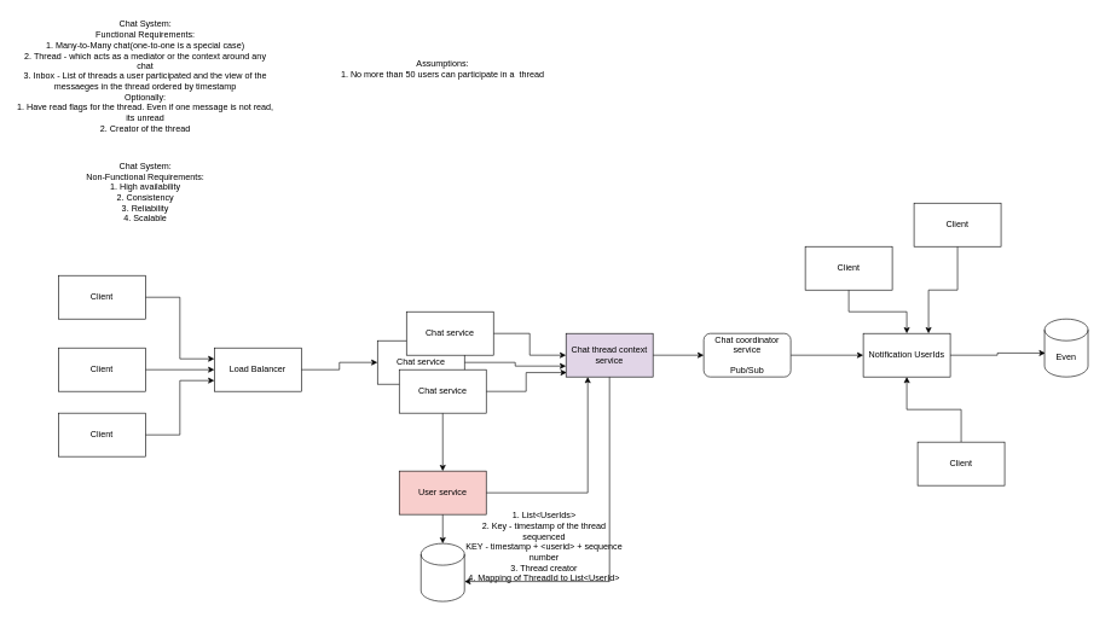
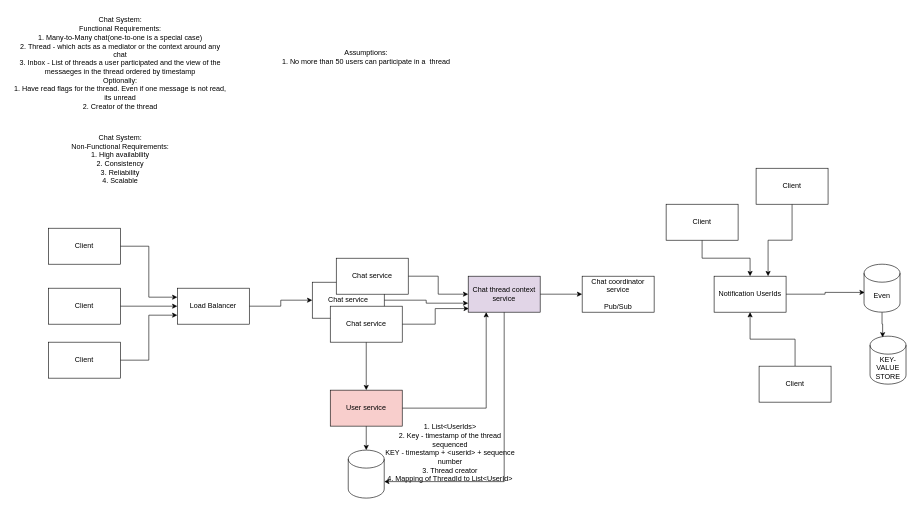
- <mxCell id="29" value="Chat coordinator service&lt;br&gt;&lt;br&gt;Pub/Sub" style="whiteSpace=wrap;html=1;rounded=1;" vertex="1" parent="1"><mxGeometry x="970" y="460" width="120" height="60" as="geometry" /></mxCell>
+ <mxCell id="29" value="Chat coordinator service&lt;br&gt;&lt;br&gt;Pub/Sub" style="rounded=0;whiteSpace=wrap;html=1;" vertex="1" parent="1"><mxGeometry x="970" y="460" width="120" height="60" as="geometry" /></mxCell>
- <mxCell id="28" style="edgeStyle=orthogonalEdgeStyle;rounded=0;orthogonalLoop=1;jettySize=auto;html=1;entryX=0;entryY=0.5;entryDx=0;entryDy=0;" edge="1" parent="1" source="29" target="37"><mxGeometry relative="1" as="geometry" /></mxCell>
+ <mxCell id="38" style="edgeStyle=orthogonalEdgeStyle;rounded=0;orthogonalLoop=1;jettySize=auto;html=1;entryX=0.35;entryY=0.025;entryDx=0;entryDy=0;entryPerimeter=0;" edge="1" parent="1" source="39" target="40"><mxGeometry relative="1" as="geometry" /></mxCell>
+ <mxCell id="40" value="KEY-VALUE STORE" style="shape=cylinder3;whiteSpace=wrap;html=1;boundedLbl=1;backgroundOutline=1;size=15;" vertex="1" parent="1"><mxGeometry x="1450" y="560" width="60" height="80" as="geometry" /></mxCell>
